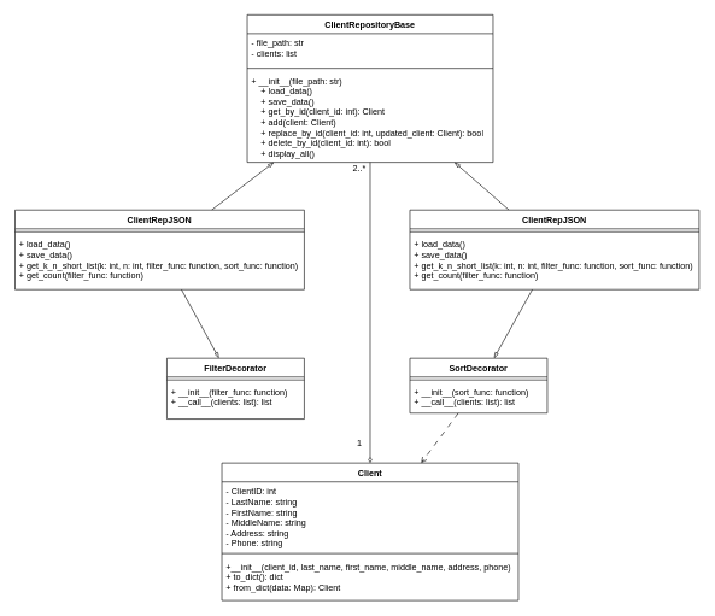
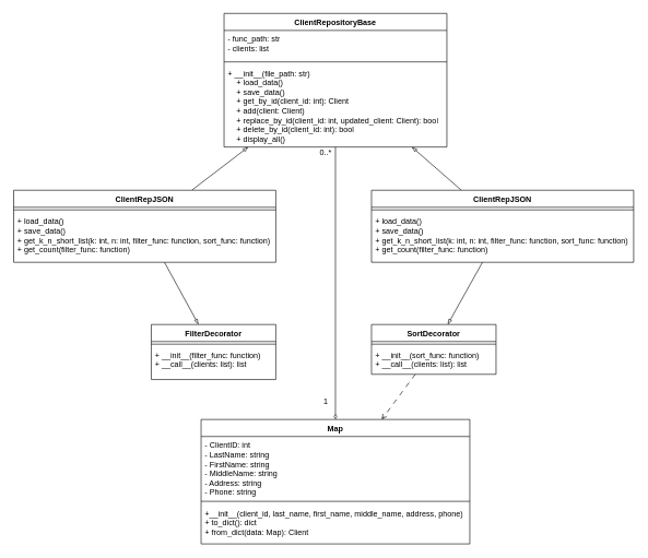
- <mxCell id="13" value="&lt;div&gt;- file_path: str&lt;/div&gt;&lt;div&gt;&lt;span style=&quot;background-color: initial;&quot;&gt;- clients: list&lt;/span&gt;&lt;/div&gt;" style="text;strokeColor=none;fillColor=none;align=left;verticalAlign=top;spacingLeft=4;spacingRight=4;overflow=hidden;rotatable=0;points=[[0,0.5],[1,0.5]];portConstraint=eastwest;whiteSpace=wrap;html=1;" vertex="1" parent="12"><mxGeometry y="26" width="340" height="44" as="geometry" /></mxCell>
+ <mxCell id="13" value="&lt;div&gt;- func_path: str&lt;/div&gt;&lt;div&gt;&lt;span style=&quot;background-color: initial;&quot;&gt;- clients: list&lt;/span&gt;&lt;/div&gt;" style="text;strokeColor=none;fillColor=none;align=left;verticalAlign=top;spacingLeft=4;spacingRight=4;overflow=hidden;rotatable=0;points=[[0,0.5],[1,0.5]];portConstraint=eastwest;whiteSpace=wrap;html=1;" vertex="1" parent="12"><mxGeometry y="26" width="340" height="44" as="geometry" /></mxCell>
- <mxCell id="29" value="2..*" style="text;html=1;align=center;verticalAlign=middle;resizable=0;points=[];autosize=1;strokeColor=none;fillColor=none;" vertex="1" parent="1"><mxGeometry x="476" y="218" width="40" height="30" as="geometry" /></mxCell>
+ <mxCell id="29" value="0..*" style="text;html=1;align=center;verticalAlign=middle;resizable=0;points=[];autosize=1;strokeColor=none;fillColor=none;" vertex="1" parent="1"><mxGeometry x="476" y="218" width="40" height="30" as="geometry" /></mxCell>
- <mxCell id="2" value="Client" style="swimlane;fontStyle=1;align=center;verticalAlign=top;childLayout=stackLayout;horizontal=1;startSize=26;horizontalStack=0;resizeParent=1;resizeParentMax=0;resizeLast=0;collapsible=1;marginBottom=0;whiteSpace=wrap;html=1;" parent="1" vertex="1"><mxGeometry x="306" y="640" width="410" height="190" as="geometry" /></mxCell>
+ <mxCell id="2" value="Map" style="swimlane;fontStyle=1;align=center;verticalAlign=top;childLayout=stackLayout;horizontal=1;startSize=26;horizontalStack=0;resizeParent=1;resizeParentMax=0;resizeLast=0;collapsible=1;marginBottom=0;whiteSpace=wrap;html=1;" parent="1" vertex="1"><mxGeometry x="306" y="640" width="410" height="190" as="geometry" /></mxCell>
